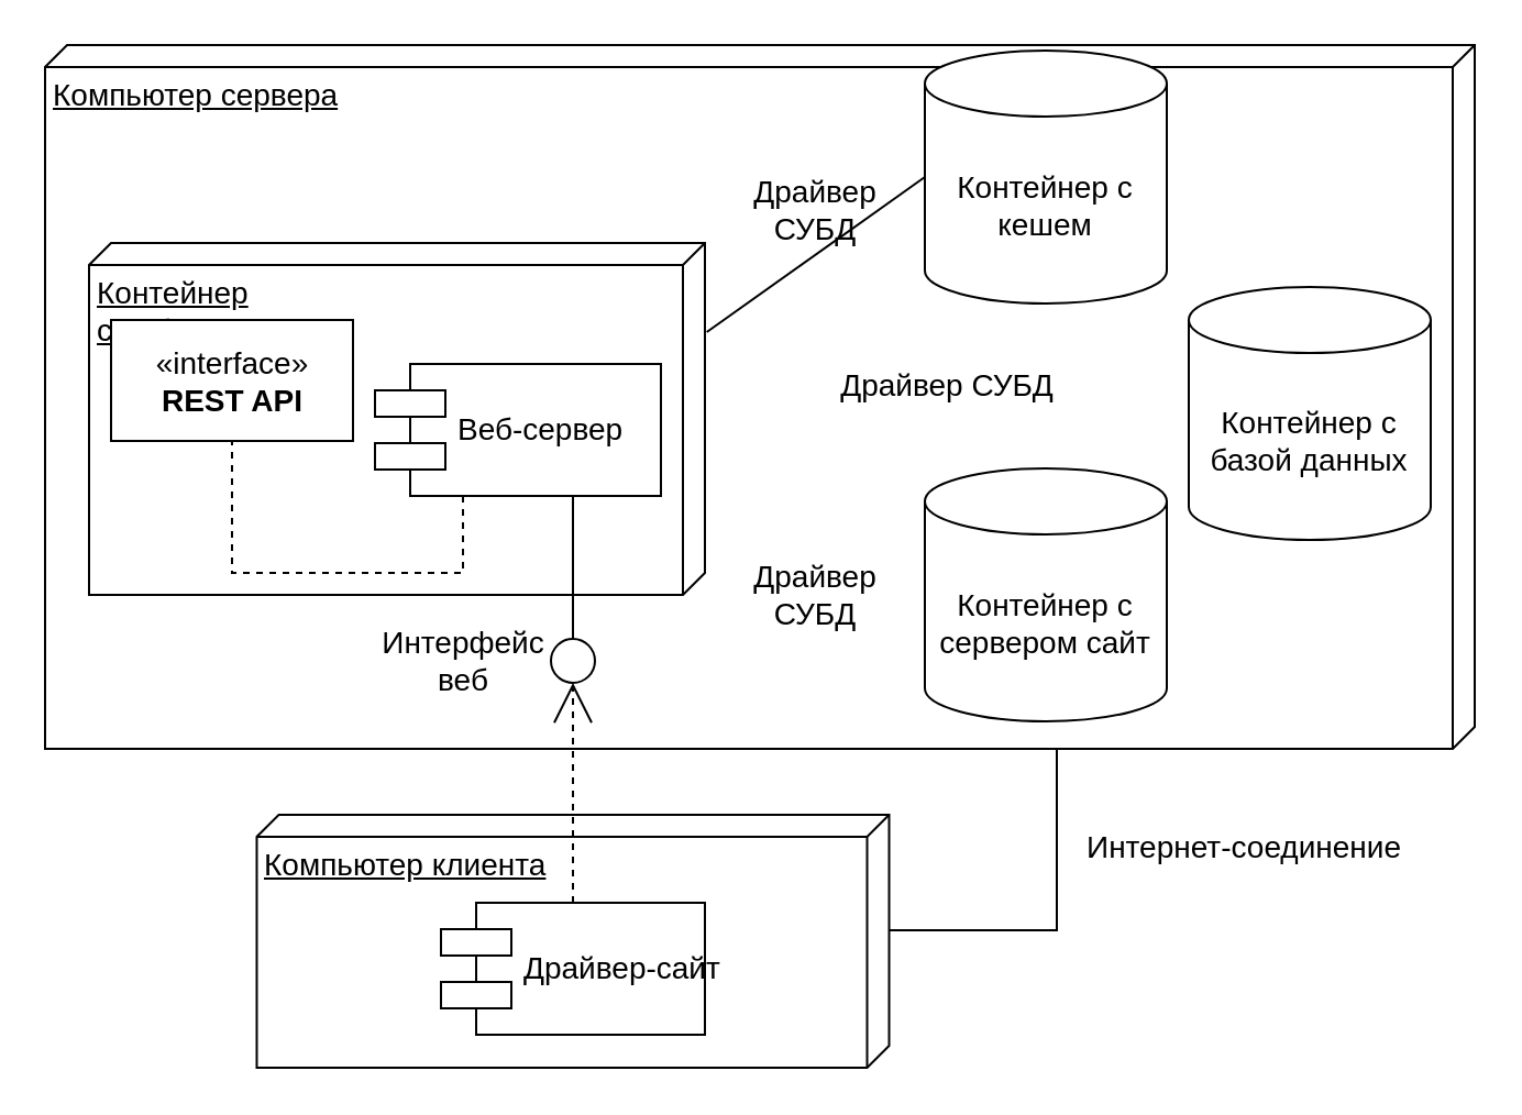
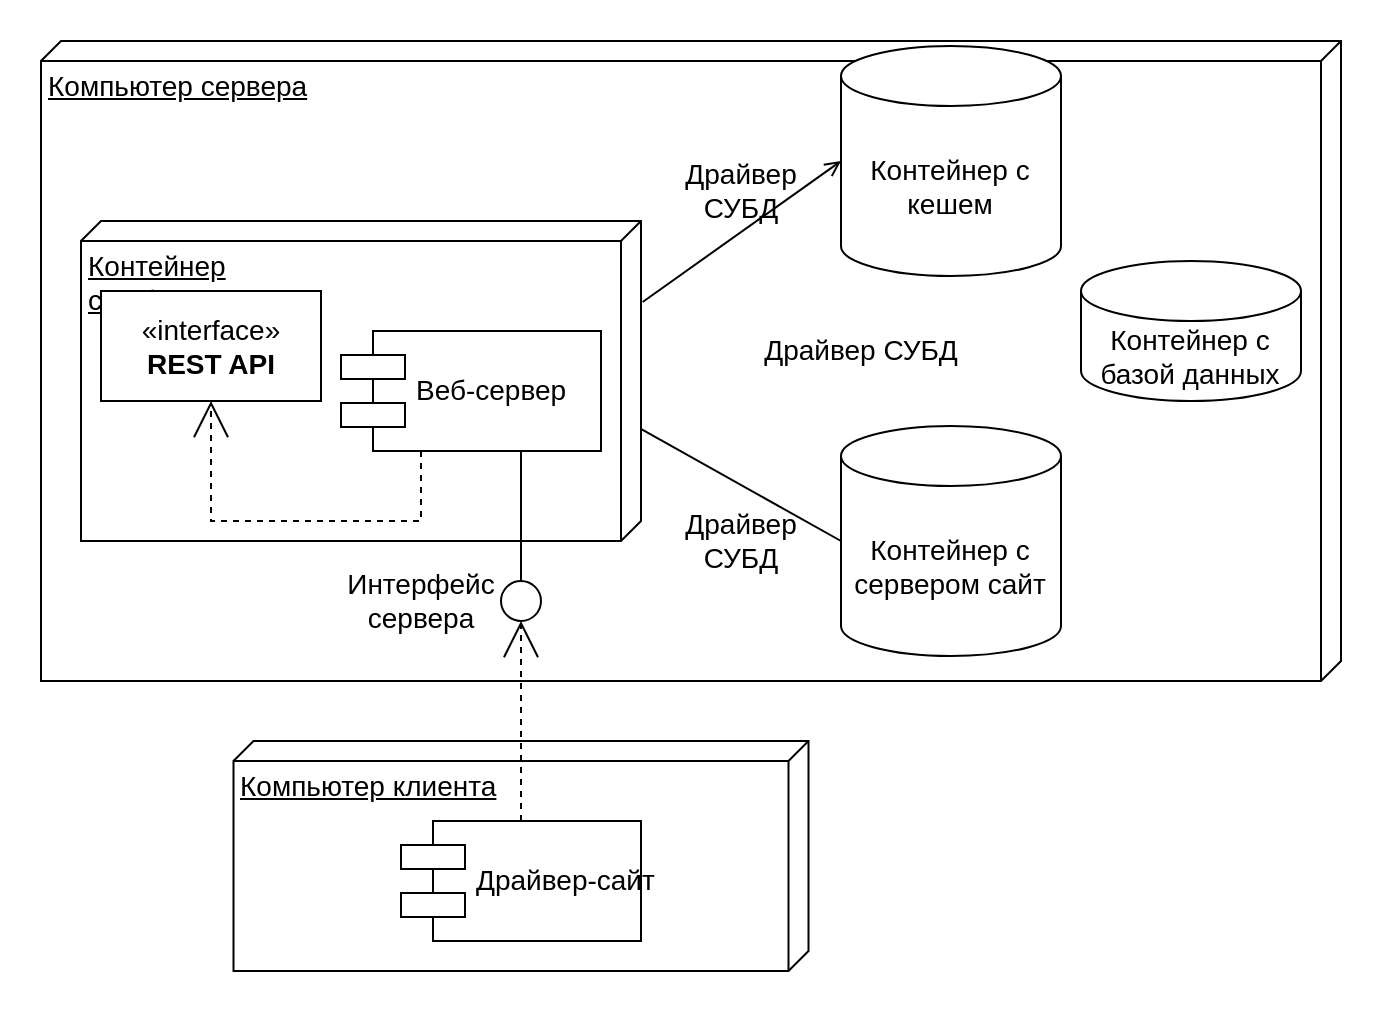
- <mxCell id="12" value="" style="endArrow=none;html=1;rounded=0;entryX=0;entryY=0.5;entryDx=0;entryDy=0;entryPerimeter=0;exitX=0.253;exitY=-0.003;exitDx=0;exitDy=0;exitPerimeter=0;fontFamily=Helvetica;fontSize=14;" edge="1" parent="1" source="8" target="10"><mxGeometry width="50" height="50" relative="1" as="geometry"><mxPoint x="210" y="250" as="sourcePoint" /><mxPoint x="260" as="targetPoint" y="200" /></mxGeometry></mxCell>
+ <mxCell id="12" value="" style="endArrow=open;html=1;rounded=0;entryX=0;entryY=0.5;entryDx=0;entryDy=0;entryPerimeter=0;exitX=0.253;exitY=-0.003;exitDx=0;exitDy=0;exitPerimeter=0;fontFamily=Helvetica;fontSize=14;" edge="1" parent="1" source="8" target="10"><mxGeometry width="50" height="50" relative="1" as="geometry"><mxPoint x="210" y="250" as="sourcePoint" /><mxPoint x="260" as="targetPoint" y="200" /></mxGeometry></mxCell>
- <mxCell id="9" value="Контейнер с базой данных" style="shape=cylinder3;whiteSpace=wrap;html=1;boundedLbl=1;backgroundOutline=1;size=15;fontFamily=Helvetica;fontSize=14;" vertex="1" parent="1"><mxGeometry x="540" y="130" width="110" height="115" as="geometry" /></mxCell>
+ <mxCell id="9" value="Контейнер с базой данных" style="shape=cylinder3;whiteSpace=wrap;html=1;boundedLbl=1;backgroundOutline=1;size=15;fontFamily=Helvetica;fontSize=14;" vertex="1" parent="1"><mxGeometry x="540" y="130" width="110" height="70" as="geometry" /></mxCell>
- <mxCell id="16" style="edgeStyle=orthogonalEdgeStyle;rounded=0;html=1;labelBackgroundColor=none;startArrow=none;startFill=0;startSize=8;endArrow=none;endFill=0;endSize=16;fontFamily=Helvetica;fontSize=14;dashed=1;" parent="1" source="15" target="14" edge="1"><mxGeometry relative="1" as="geometry"><Array as="points"><mxPoint x="210" y="260" /><mxPoint x="105" y="260" /></Array></mxGeometry></mxCell>
+ <mxCell id="16" style="edgeStyle=orthogonalEdgeStyle;rounded=0;html=1;labelBackgroundColor=none;startArrow=none;startFill=0;startSize=8;endArrow=open;endFill=0;endSize=16;fontFamily=Helvetica;fontSize=14;dashed=1;" parent="1" source="15" target="14" edge="1"><mxGeometry relative="1" as="geometry"><Array as="points"><mxPoint x="210" y="260" /><mxPoint x="105" y="260" /></Array></mxGeometry></mxCell>
+ <mxCell id="13" value="" style="endArrow=none;html=1;rounded=0;exitX=0.649;exitY=0.001;exitDx=0;exitDy=0;exitPerimeter=0;entryX=0;entryY=0.5;entryDx=0;entryDy=0;entryPerimeter=0;fontFamily=Helvetica;fontSize=14;" edge="1" parent="1" source="8" target="11"><mxGeometry width="50" height="50" relative="1" as="geometry"><mxPoint x="160" as="sourcePoint" y="200" /><mxPoint x="155" y="150" as="targetPoint" /></mxGeometry></mxCell>
- <mxCell id="18" value="&lt;font style=&quot;font-size: 14px;&quot;&gt;Интерфейс&lt;br&gt;веб&lt;/font&gt;" style="text;html=1;align=center;verticalAlign=middle;resizable=0;points=[];autosize=1;strokeColor=none;fillColor=none;" vertex="1" parent="1"><mxGeometry x="160" y="275" width="100" height="50" as="geometry" /></mxCell>
+ <mxCell id="18" value="&lt;font style=&quot;font-size: 14px;&quot;&gt;Интерфейс&lt;br&gt;сервера&lt;/font&gt;" style="text;html=1;align=center;verticalAlign=middle;resizable=0;points=[];autosize=1;strokeColor=none;fillColor=none;" vertex="1" parent="1"><mxGeometry x="160" y="275" width="100" height="50" as="geometry" /></mxCell>
- <mxCell id="22" value="&lt;font style=&quot;font-size: 14px;&quot;&gt;Интернет-соединение&lt;/font&gt;" style="text;html=1;align=center;verticalAlign=middle;resizable=0;points=[];autosize=1;strokeColor=none;fillColor=none;" vertex="1" parent="1"><mxGeometry x="480" y="370" width="170" height="30" as="geometry" /></mxCell>
- <mxCell id="7" style="edgeStyle=orthogonalEdgeStyle;rounded=0;html=1;labelBackgroundColor=none;startArrow=none;startFill=0;startSize=8;endArrow=none;endFill=0;endSize=16;fontFamily=Helvetica;fontSize=14;exitX=0;exitY=0;exitDx=52.5;exitDy=0;exitPerimeter=0;" parent="1" source="3" target="2" edge="1"><mxGeometry relative="1" as="geometry"><Array as="points"><mxPoint x="480" y="423" /></Array></mxGeometry></mxCell>
